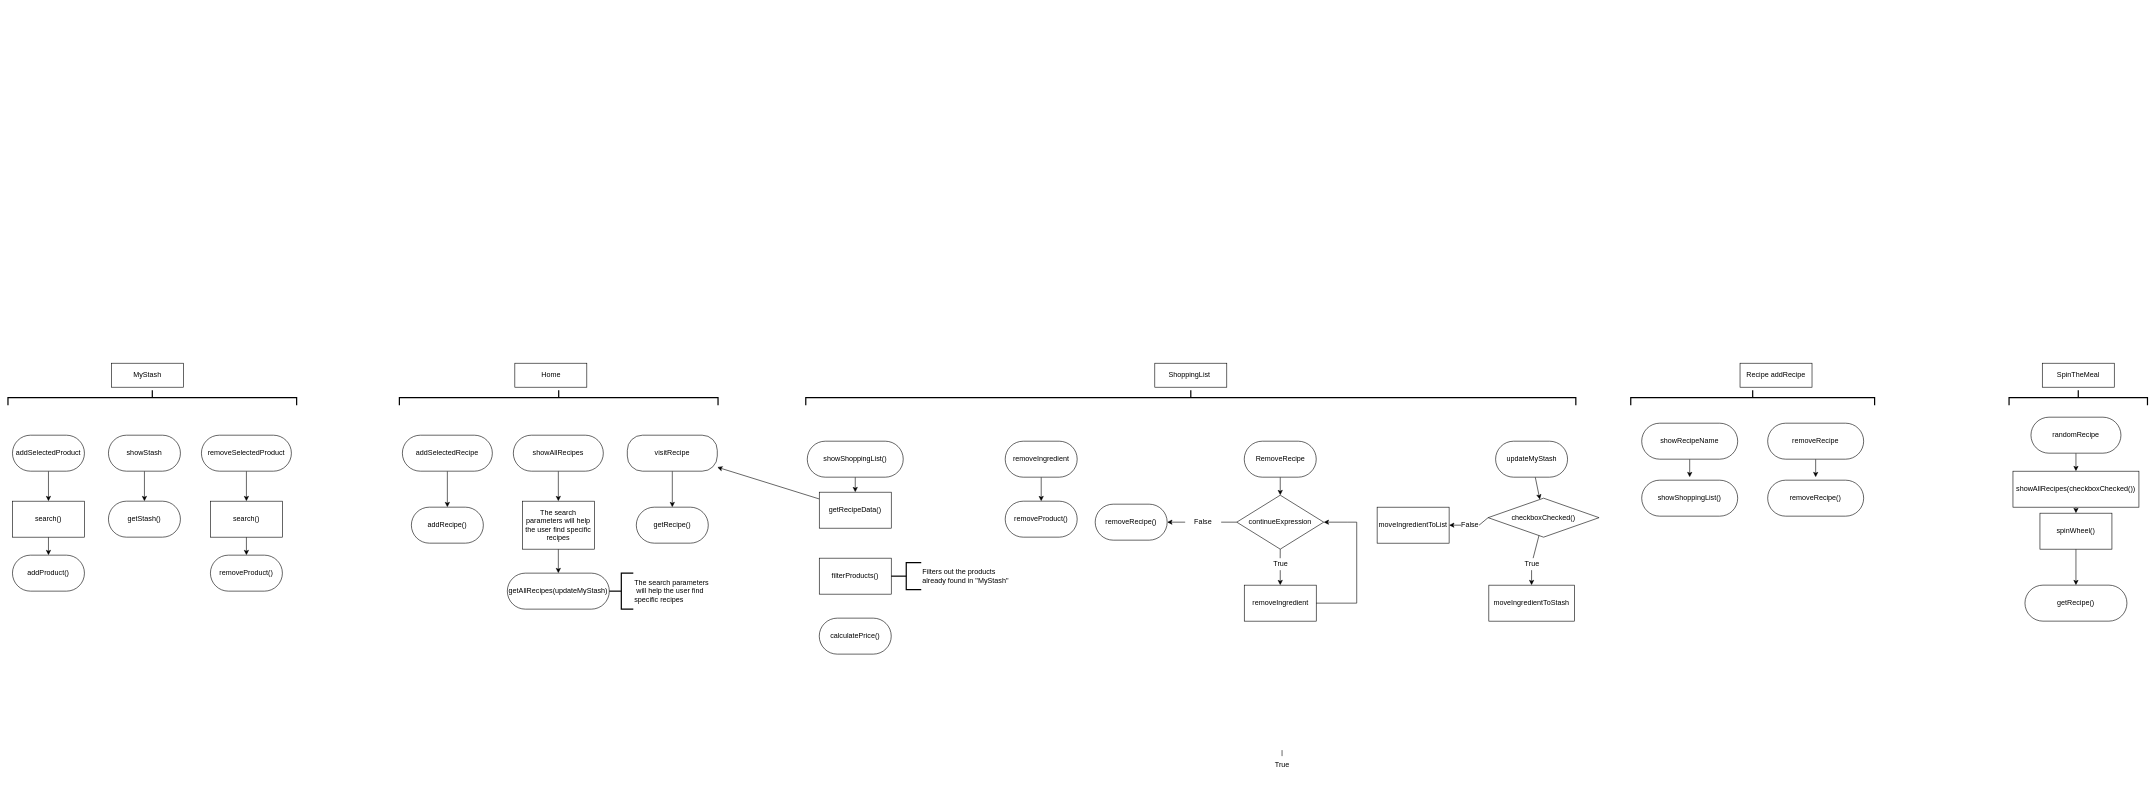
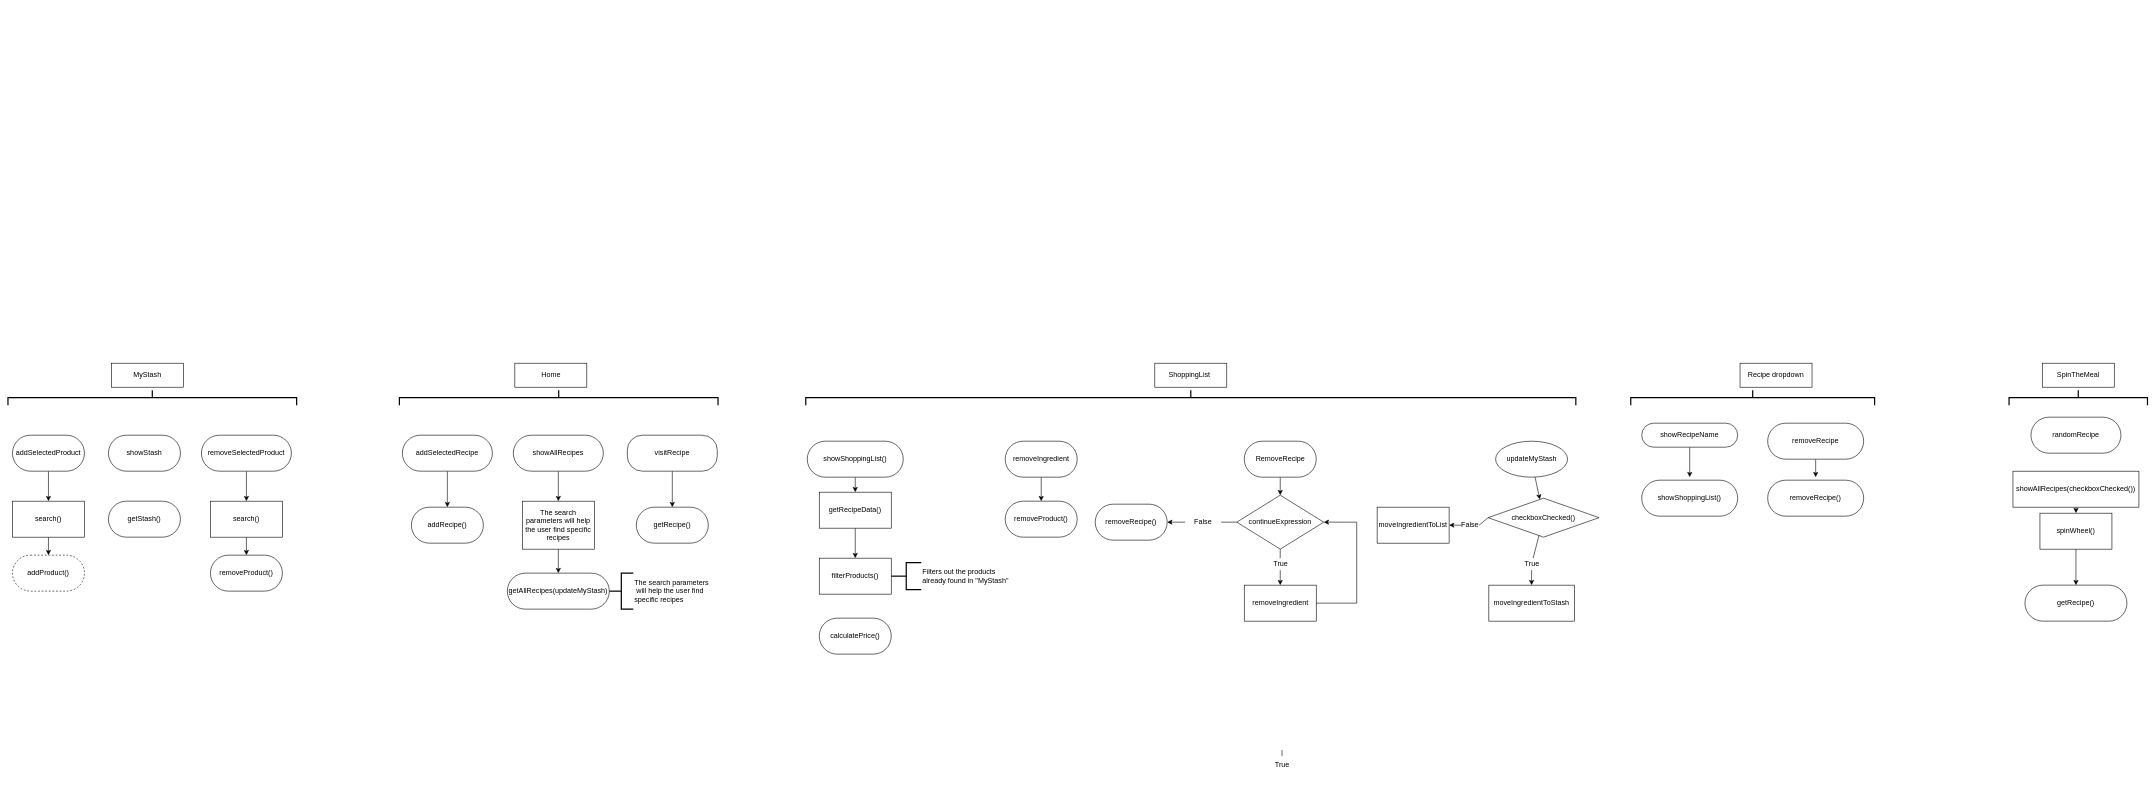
- <mxCell id="6" value="Recipe addRecipe" style="whiteSpace=wrap;html=1;" vertex="1" parent="1"><mxGeometry x="2900" y="605" width="120" height="40" as="geometry" /></mxCell>
+ <mxCell id="6" value="Recipe dropdown" style="whiteSpace=wrap;html=1;" vertex="1" parent="1"><mxGeometry x="2900" y="605" width="120" height="40" as="geometry" /></mxCell>
- <mxCell id="72" value="showRecipeName" style="whiteSpace=wrap;html=1;rounded=1;direction=south;arcSize=50;" vertex="1" parent="1"><mxGeometry x="2736.09" y="705" width="160" height="60" as="geometry" /></mxCell>
+ <mxCell id="72" value="showRecipeName" style="whiteSpace=wrap;html=1;rounded=1;direction=south;arcSize=50;" vertex="1" parent="1"><mxGeometry x="2736.09" y="705" width="160" height="40" as="geometry" /></mxCell>
- <mxCell id="57" value="updateMyStash" style="whiteSpace=wrap;html=1;rounded=1;direction=south;arcSize=50;" vertex="1" parent="1"><mxGeometry x="2492.5" y="735" width="120" height="60" as="geometry" /></mxCell>
+ <mxCell id="57" value="updateMyStash" style="ellipse;whiteSpace=wrap;html=1;direction=south;arcSize=50;" vertex="1" parent="1"><mxGeometry x="2492.5" y="735" width="120" height="60" as="geometry" /></mxCell>
- <mxCell id="79" style="edgeStyle=none;html=1;exitX=1;exitY=0.5;exitDx=0;exitDy=0;entryX=0.5;entryY=0;entryDx=0;entryDy=0;" edge="1" parent="1" source="80" target="82"><mxGeometry relative="1" as="geometry" /></mxCell>
- <mxCell id="8" value="" style="edgeStyle=none;html=1;" edge="1" parent="1" source="9" target="7"><mxGeometry relative="1" as="geometry" /></mxCell>
- <mxCell id="33" value="" style="edgeStyle=none;html=1;" edge="1" parent="1" source="34" target="29"><mxGeometry relative="1" as="geometry"><mxPoint x="1425" y="930" as="targetPoint" /></mxGeometry></mxCell>
+ <mxCell id="33" value="" style="edgeStyle=none;html=1;entryX=0.5;entryY=0;entryDx=0;entryDy=0;" edge="1" parent="1" source="34" target="35"><mxGeometry relative="1" as="geometry"><mxPoint x="1425" y="930" as="targetPoint" /></mxGeometry></mxCell>
- <mxCell id="16" value="addProduct()" style="whiteSpace=wrap;html=1;rounded=1;arcSize=50;" vertex="1" parent="1"><mxGeometry x="20" y="925" width="120" height="60" as="geometry" /></mxCell>
+ <mxCell id="16" value="addProduct()" style="whiteSpace=wrap;html=1;rounded=1;arcSize=50;dashed=1;" vertex="1" parent="1"><mxGeometry x="20" y="925" width="120" height="60" as="geometry" /></mxCell>
